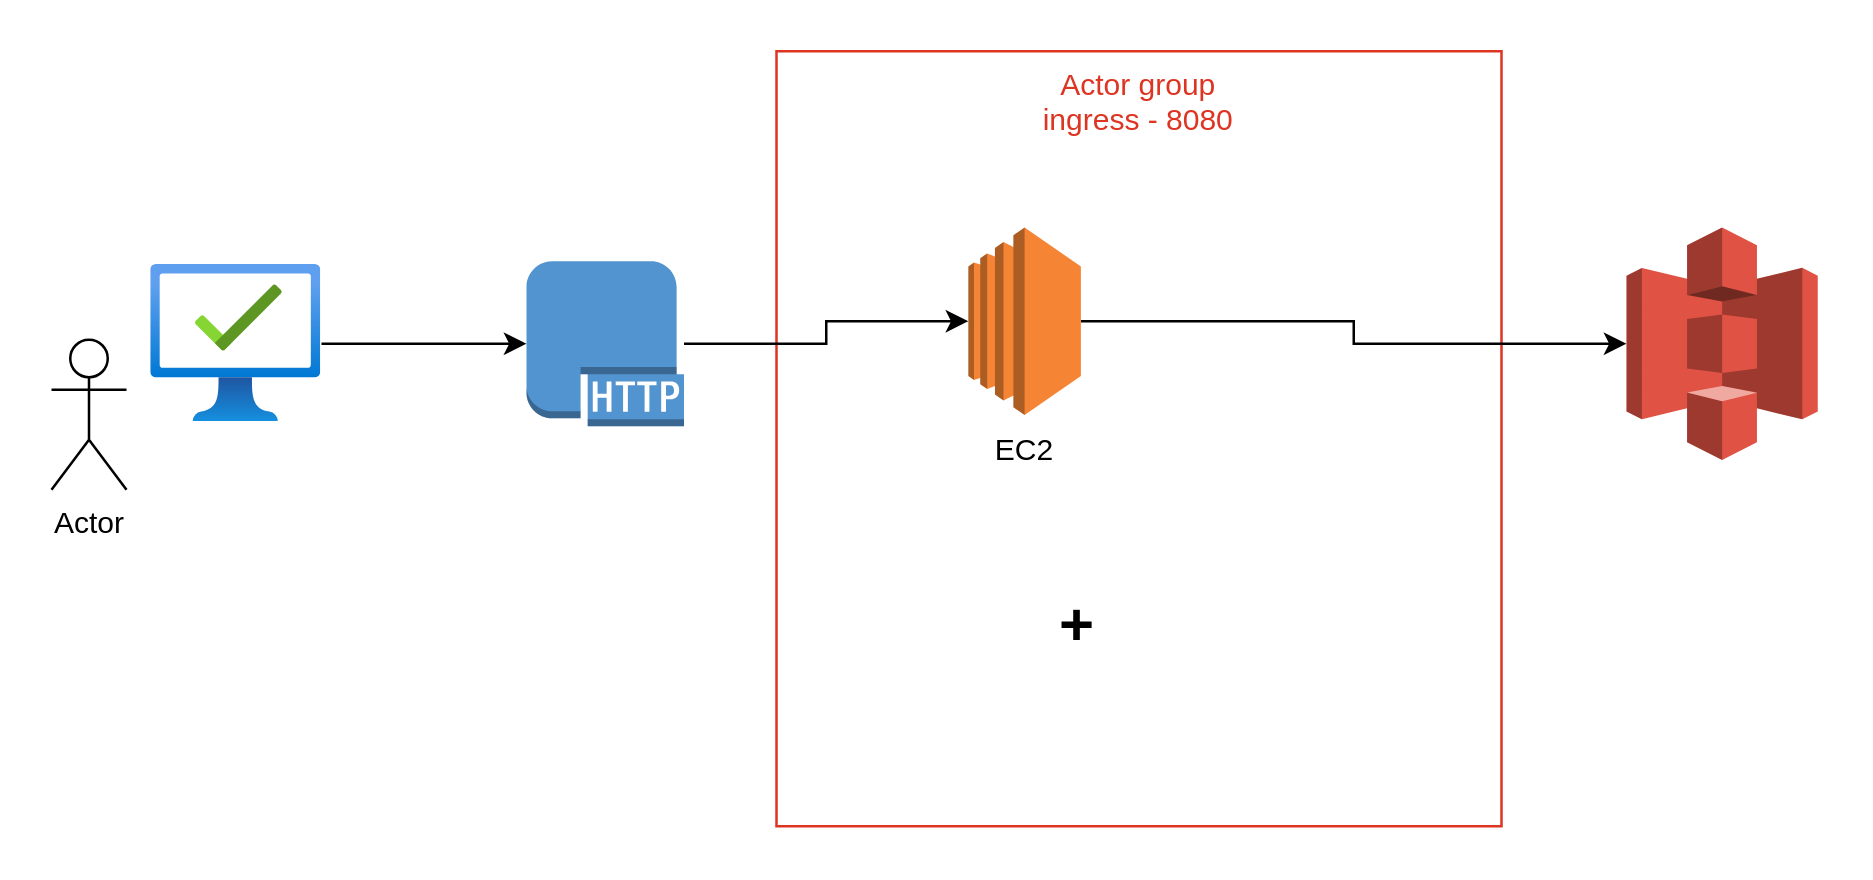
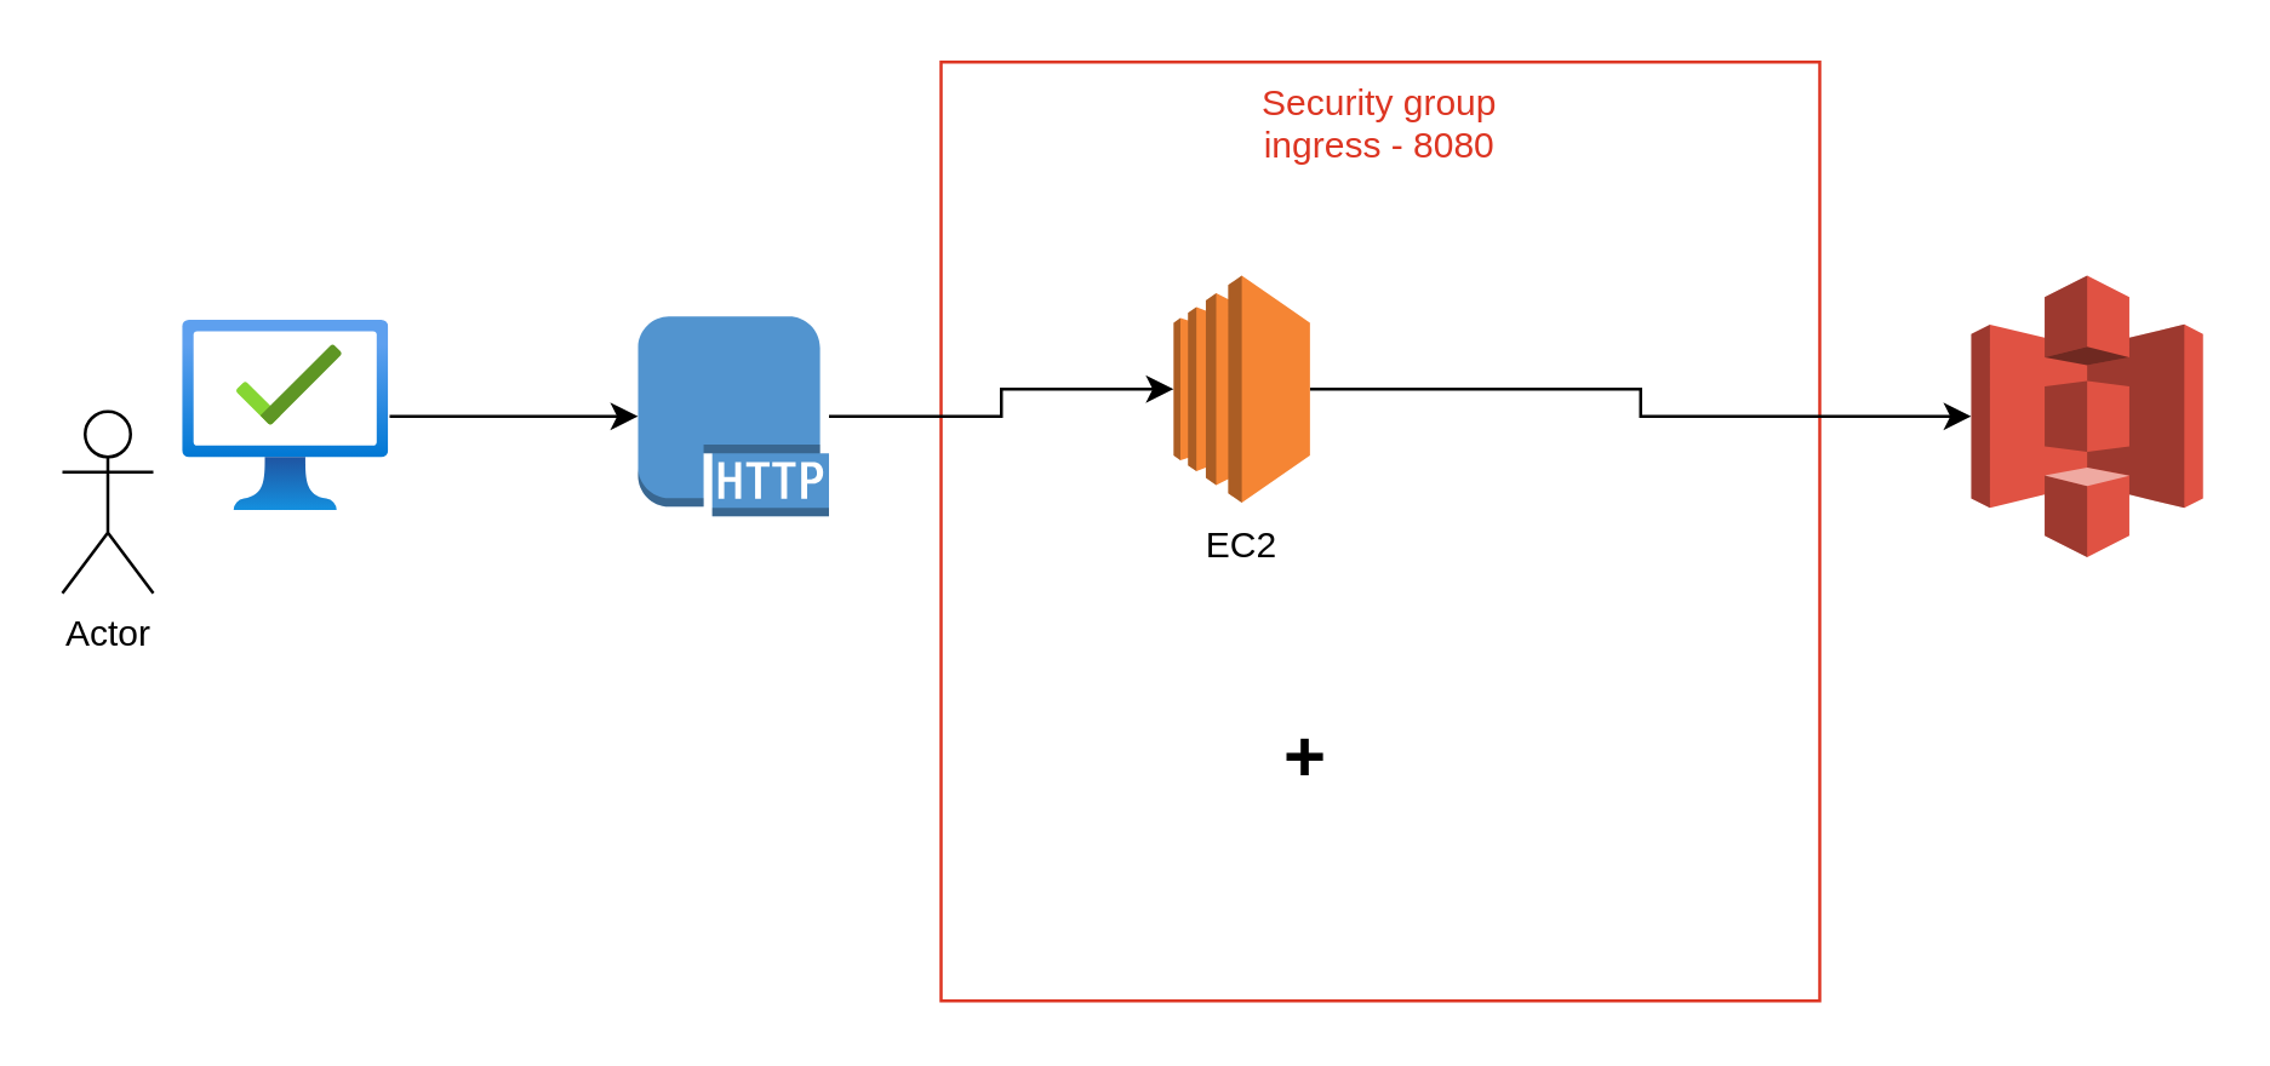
- <mxCell id="2" value="Actor group&lt;br&gt;ingress - 8080" style="fillColor=none;strokeColor=#DD3522;verticalAlign=top;fontStyle=0;fontColor=#DD3522;whiteSpace=wrap;html=1;" vertex="1" parent="1"><mxGeometry x="310" y="20" width="290" height="310" as="geometry" /></mxCell>
+ <mxCell id="2" value="Security group&lt;br&gt;ingress - 8080" style="fillColor=none;strokeColor=#DD3522;verticalAlign=top;fontStyle=0;fontColor=#DD3522;whiteSpace=wrap;html=1;" vertex="1" parent="1"><mxGeometry x="310" y="20" width="290" height="310" as="geometry" /></mxCell>
